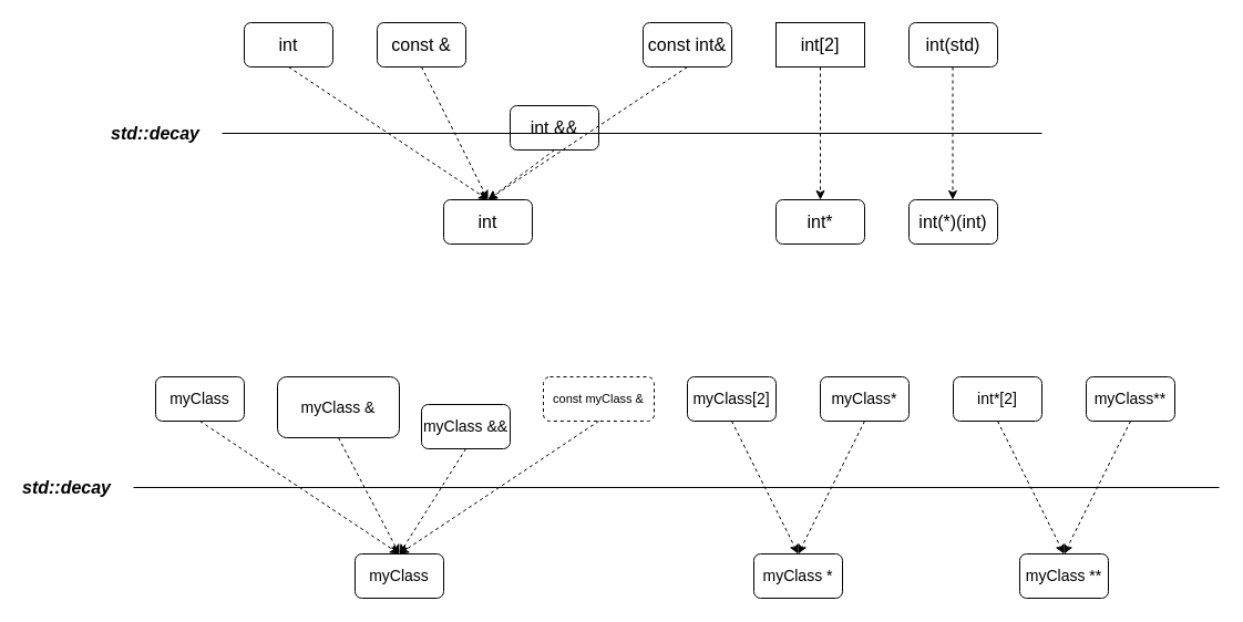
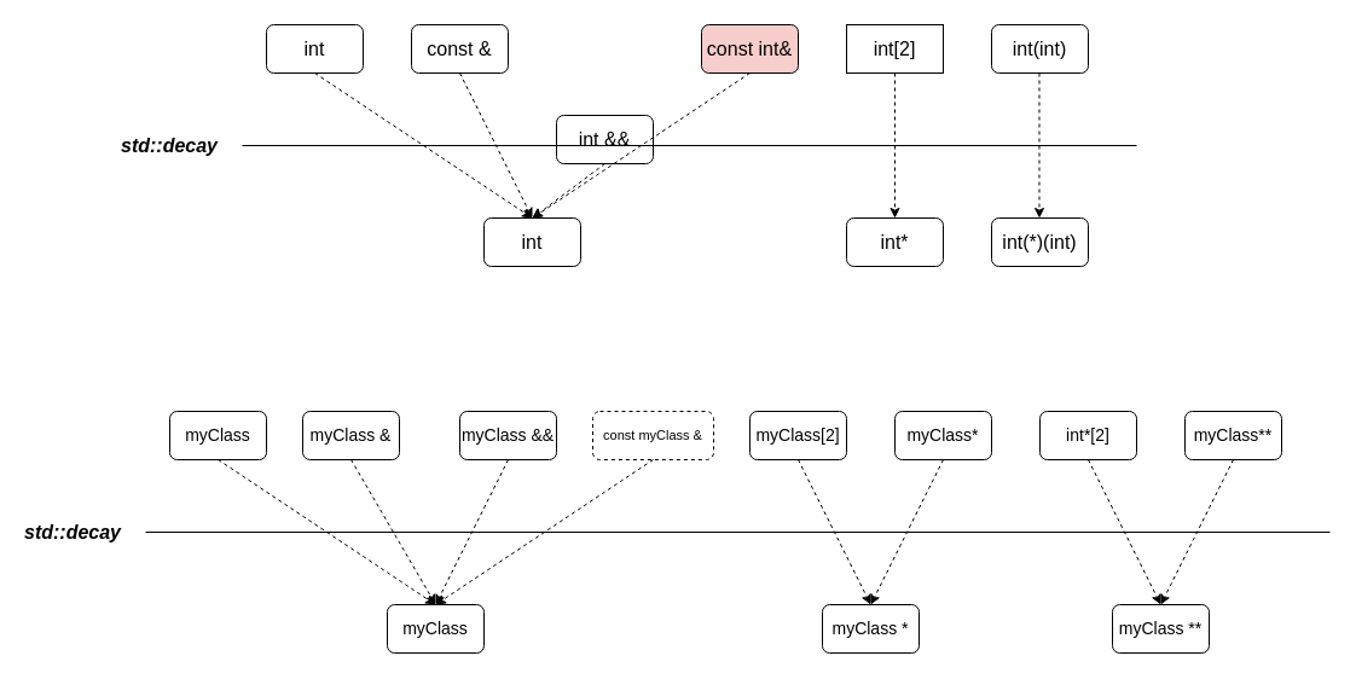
- <mxCell id="5" value="&lt;font style=&quot;font-size: 16px&quot;&gt;const int&amp;amp;&lt;/font&gt;" style="rounded=1;whiteSpace=wrap;html=1;" vertex="1" parent="1"><mxGeometry x="580" y="20" width="80" height="40" as="geometry" /></mxCell>
+ <mxCell id="5" value="&lt;font style=&quot;font-size: 16px&quot;&gt;const int&amp;amp;&lt;/font&gt;" style="rounded=1;whiteSpace=wrap;html=1;fillColor=#f8cecc;" vertex="1" parent="1"><mxGeometry x="580" y="20" width="80" height="40" as="geometry" /></mxCell>
- <mxCell id="7" value="&lt;font style=&quot;font-size: 16px&quot;&gt;int(std)&lt;/font&gt;" style="rounded=1;whiteSpace=wrap;html=1;" vertex="1" parent="1"><mxGeometry x="820" y="20" width="80" height="40" as="geometry" /></mxCell>
+ <mxCell id="7" value="&lt;font style=&quot;font-size: 16px&quot;&gt;int(int)&lt;/font&gt;" style="rounded=1;whiteSpace=wrap;html=1;" vertex="1" parent="1"><mxGeometry x="820" y="20" width="80" height="40" as="geometry" /></mxCell>
- <mxCell id="20" value="&lt;font style=&quot;font-size: 14px&quot;&gt;myClass &amp;amp;&lt;/font&gt;" style="rounded=1;whiteSpace=wrap;html=1;" vertex="1" parent="1"><mxGeometry x="250" y="340" width="110" height="55" as="geometry" /></mxCell>
+ <mxCell id="20" value="&lt;font style=&quot;font-size: 14px&quot;&gt;myClass &amp;amp;&lt;/font&gt;" style="rounded=1;whiteSpace=wrap;html=1;" vertex="1" parent="1"><mxGeometry x="250" y="340" width="80" height="40" as="geometry" /></mxCell>
- <mxCell id="21" value="&lt;font style=&quot;font-size: 14px&quot;&gt;myClass &amp;amp;&amp;amp;&lt;/font&gt;" style="rounded=1;whiteSpace=wrap;html=1;" vertex="1" parent="1"><mxGeometry x="380" y="365" width="80" height="40" as="geometry" /></mxCell>
+ <mxCell id="21" value="&lt;font style=&quot;font-size: 14px&quot;&gt;myClass &amp;amp;&amp;amp;&lt;/font&gt;" style="rounded=1;whiteSpace=wrap;html=1;" vertex="1" parent="1"><mxGeometry x="380" y="340" width="80" height="40" as="geometry" /></mxCell>
